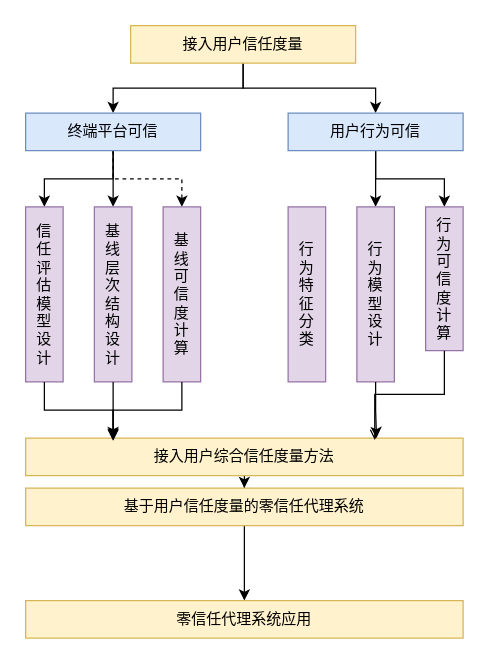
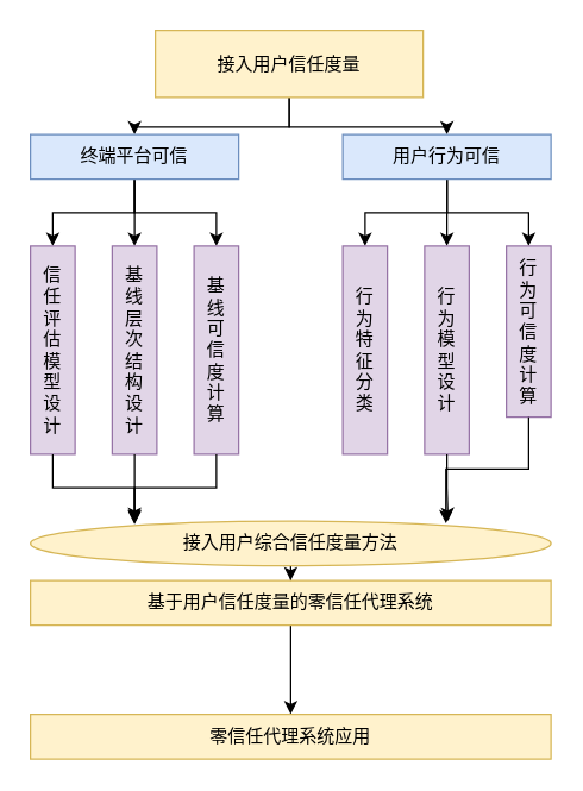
- <mxCell id="4" value="接入用户信任度量" style="rounded=0;whiteSpace=wrap;html=1;fillColor=#fff2cc;strokeColor=#d6b656;" vertex="1" parent="1"><mxGeometry x="104" y="20" width="180" height="30" as="geometry" /></mxCell>
+ <mxCell id="4" value="接入用户信任度量" style="rounded=0;whiteSpace=wrap;html=1;fillColor=#fff2cc;strokeColor=#d6b656;" vertex="1" parent="1"><mxGeometry x="104" y="20" width="180" height="45" as="geometry" /></mxCell>
- <mxCell id="7" style="edgeStyle=orthogonalEdgeStyle;rounded=0;orthogonalLoop=1;jettySize=auto;html=1;dashed=1;" edge="1" parent="1" source="8" target="15"><mxGeometry relative="1" as="geometry" /></mxCell>
+ <mxCell id="7" style="edgeStyle=orthogonalEdgeStyle;rounded=0;orthogonalLoop=1;jettySize=auto;html=1;" edge="1" parent="1" source="8" target="15"><mxGeometry relative="1" as="geometry" /></mxCell>
+ <mxCell id="9" style="edgeStyle=orthogonalEdgeStyle;rounded=0;orthogonalLoop=1;jettySize=auto;html=1;entryX=0;entryY=0.5;entryDx=0;entryDy=0;" edge="1" parent="1" source="12" target="16"><mxGeometry relative="1" as="geometry" /></mxCell>
- <mxCell id="28" style="edgeStyle=orthogonalEdgeStyle;rounded=0;orthogonalLoop=1;jettySize=auto;html=1;entryX=0.798;entryY=0.048;entryDx=0;entryDy=0;entryPerimeter=0;endArrow=open;" edge="1" parent="1" source="18" target="20"><mxGeometry relative="1" as="geometry" /></mxCell>
+ <mxCell id="28" style="edgeStyle=orthogonalEdgeStyle;rounded=0;orthogonalLoop=1;jettySize=auto;html=1;entryX=0.798;entryY=0.048;entryDx=0;entryDy=0;entryPerimeter=0;" edge="1" parent="1" source="18" target="20"><mxGeometry relative="1" as="geometry" /></mxCell>
- <mxCell id="20" value="接入用户综合信任度量方法" style="rounded=0;whiteSpace=wrap;html=1;fillColor=#fff2cc;strokeColor=#d6b656;" vertex="1" parent="1"><mxGeometry x="20" y="350" width="350" height="30" as="geometry" /></mxCell>
+ <mxCell id="20" value="接入用户综合信任度量方法" style="ellipse;whiteSpace=wrap;html=1;fillColor=#fff2cc;strokeColor=#d6b656;" vertex="1" parent="1"><mxGeometry x="20" y="350" width="350" height="30" as="geometry" /></mxCell>
